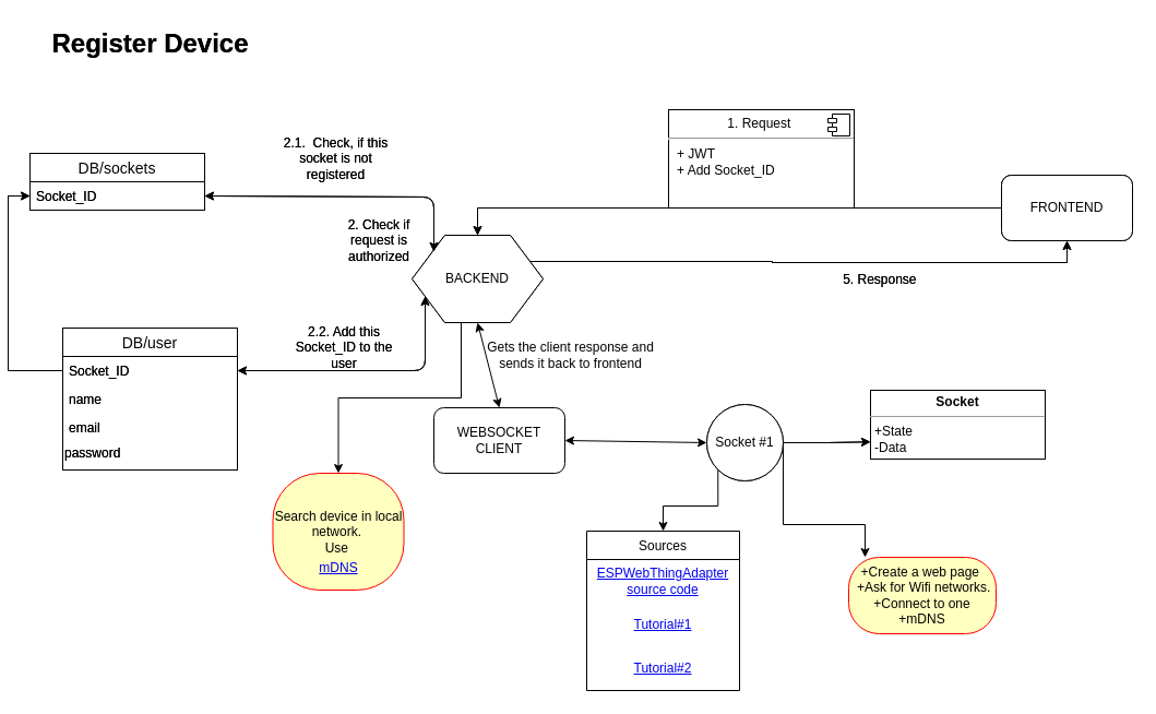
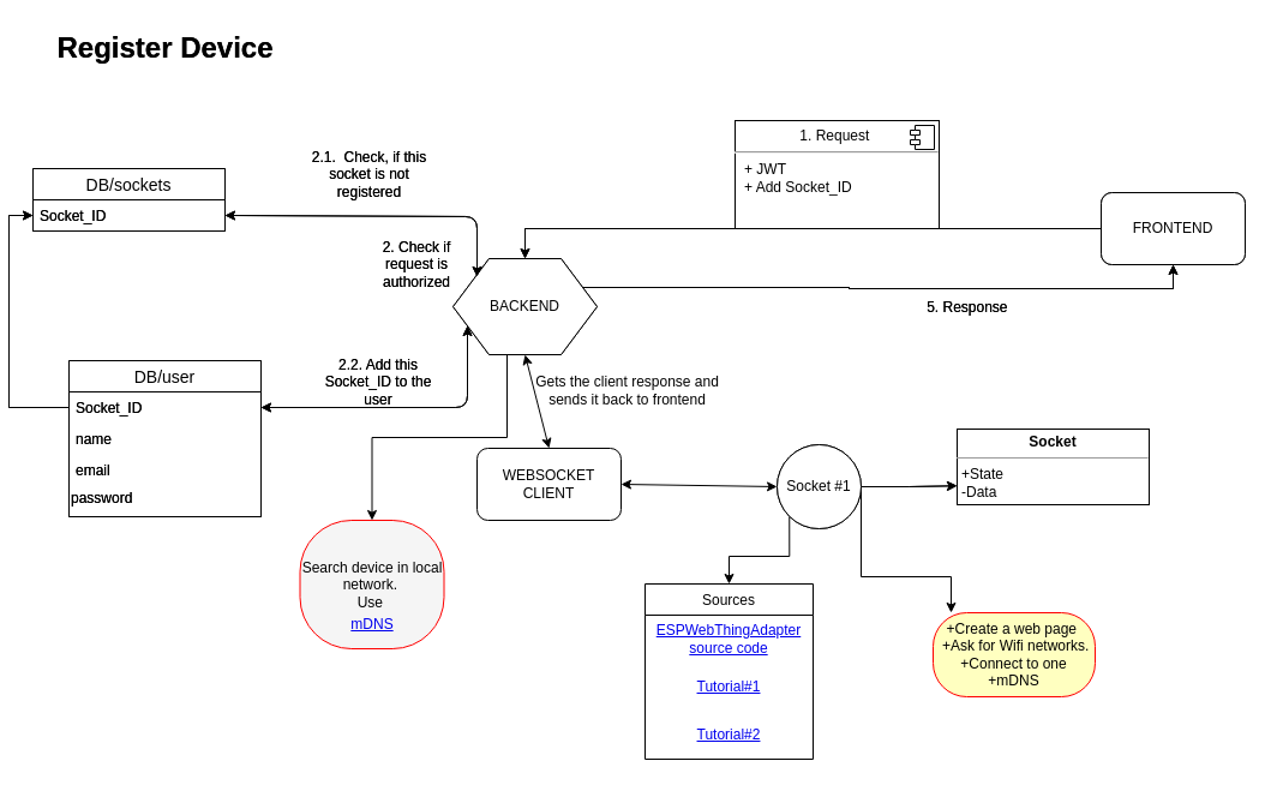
- <mxCell id="62" value="Search device in local network.&amp;nbsp;&lt;br&gt;Use&amp;nbsp;" style="rounded=1;whiteSpace=wrap;html=1;arcSize=40;fontColor=#000000;fillColor=#ffffc0;strokeColor=#ff0000;" vertex="1" parent="1"><mxGeometry x="242.5" y="433" width="120" height="107" as="geometry" /></mxCell>
+ <mxCell id="62" value="Search device in local network.&amp;nbsp;&lt;br&gt;Use&amp;nbsp;" style="rounded=1;whiteSpace=wrap;html=1;arcSize=40;fontColor=#000000;fillColor=#f5f5f5;strokeColor=#ff0000;" vertex="1" parent="1"><mxGeometry x="242.5" y="433" width="120" height="107" as="geometry" /></mxCell>
